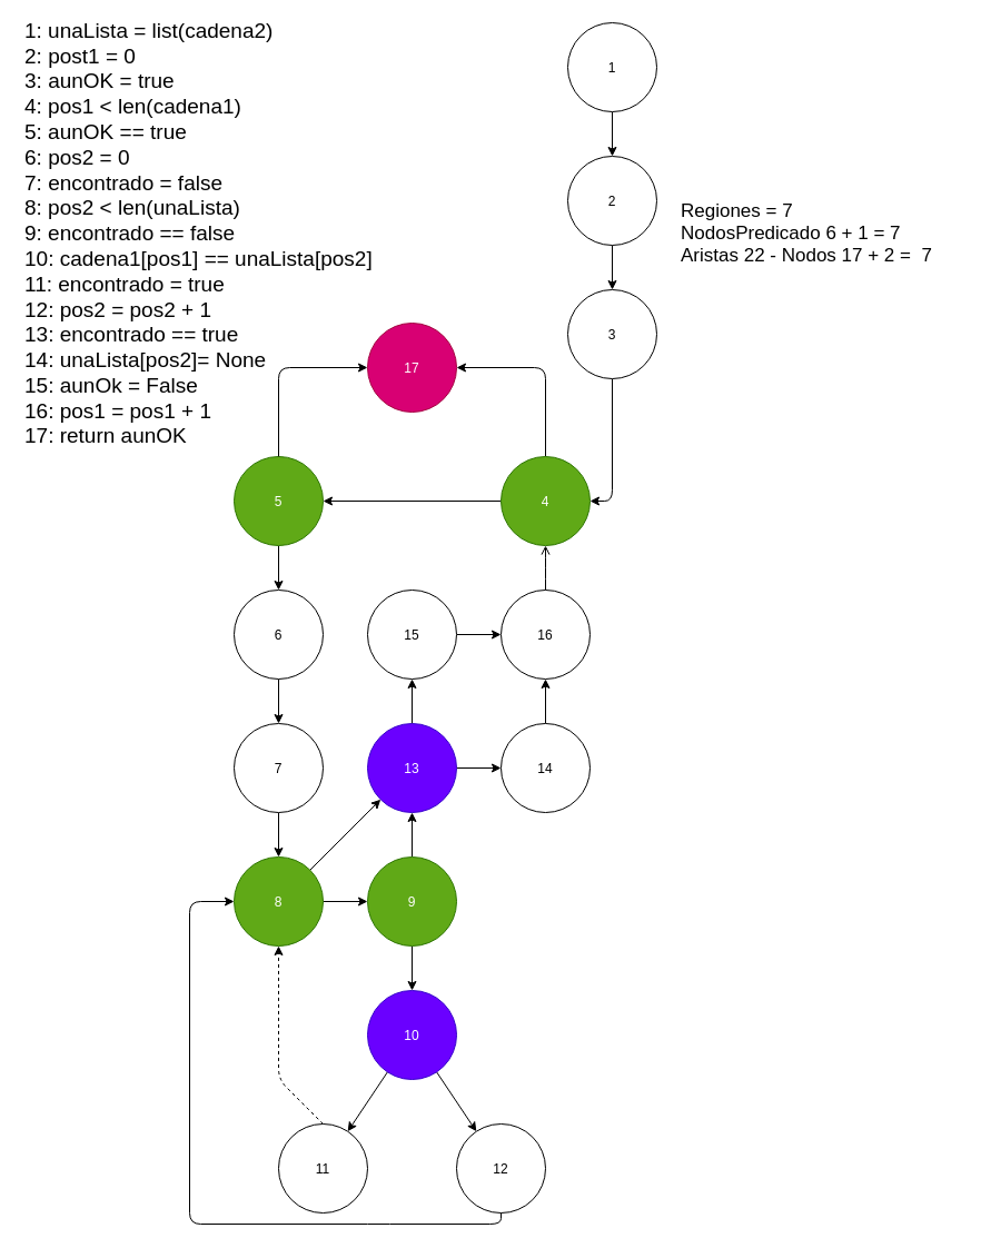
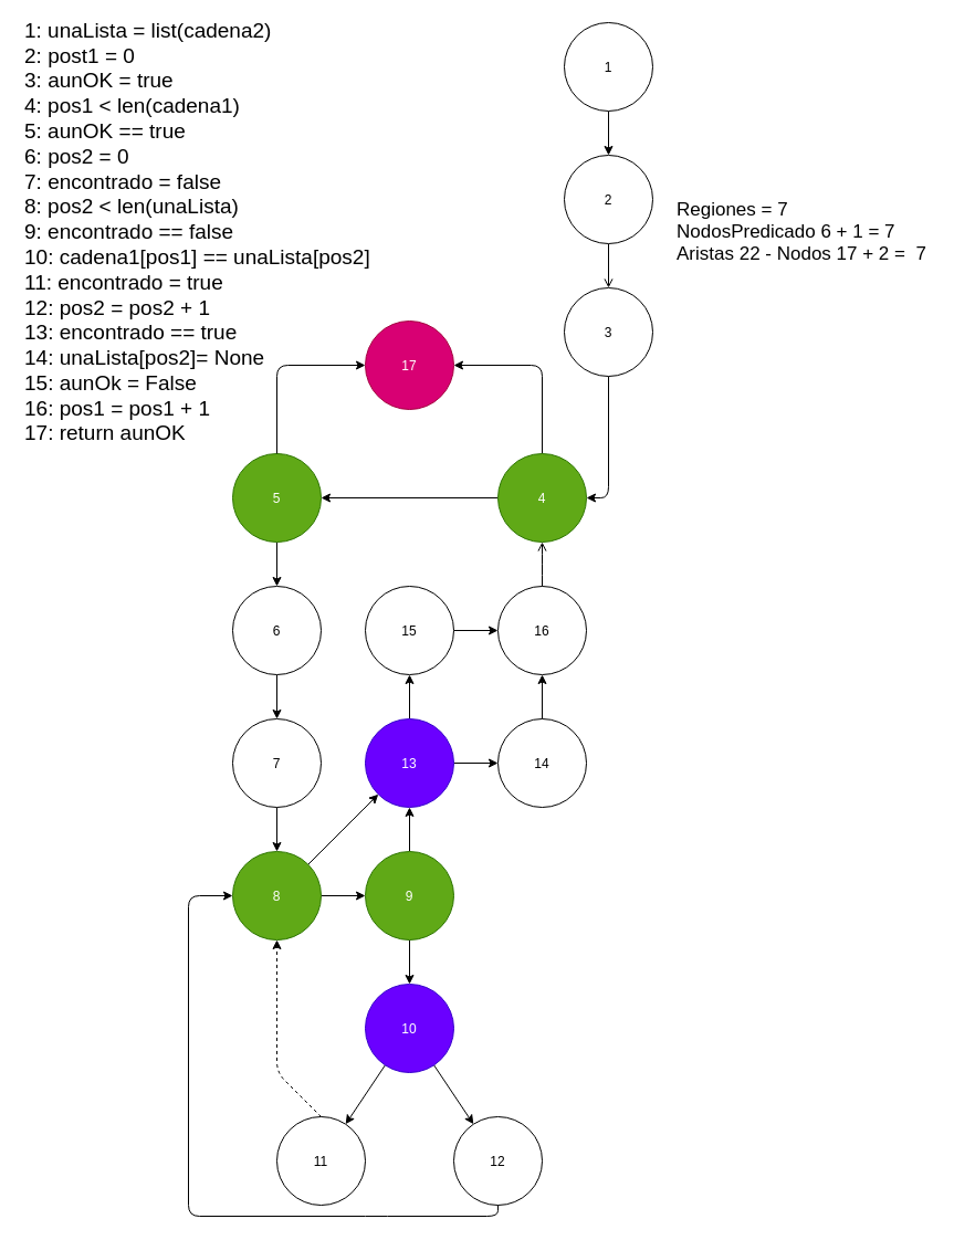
- <mxCell id="4" value="" style="edgeStyle=none;html=1;fontSize=10;" parent="1" source="5" target="7" edge="1"><mxGeometry relative="1" as="geometry" /></mxCell>
+ <mxCell id="4" value="" style="edgeStyle=none;html=1;fontSize=10;endArrow=open;" parent="1" source="5" target="7" edge="1"><mxGeometry relative="1" as="geometry" /></mxCell>
